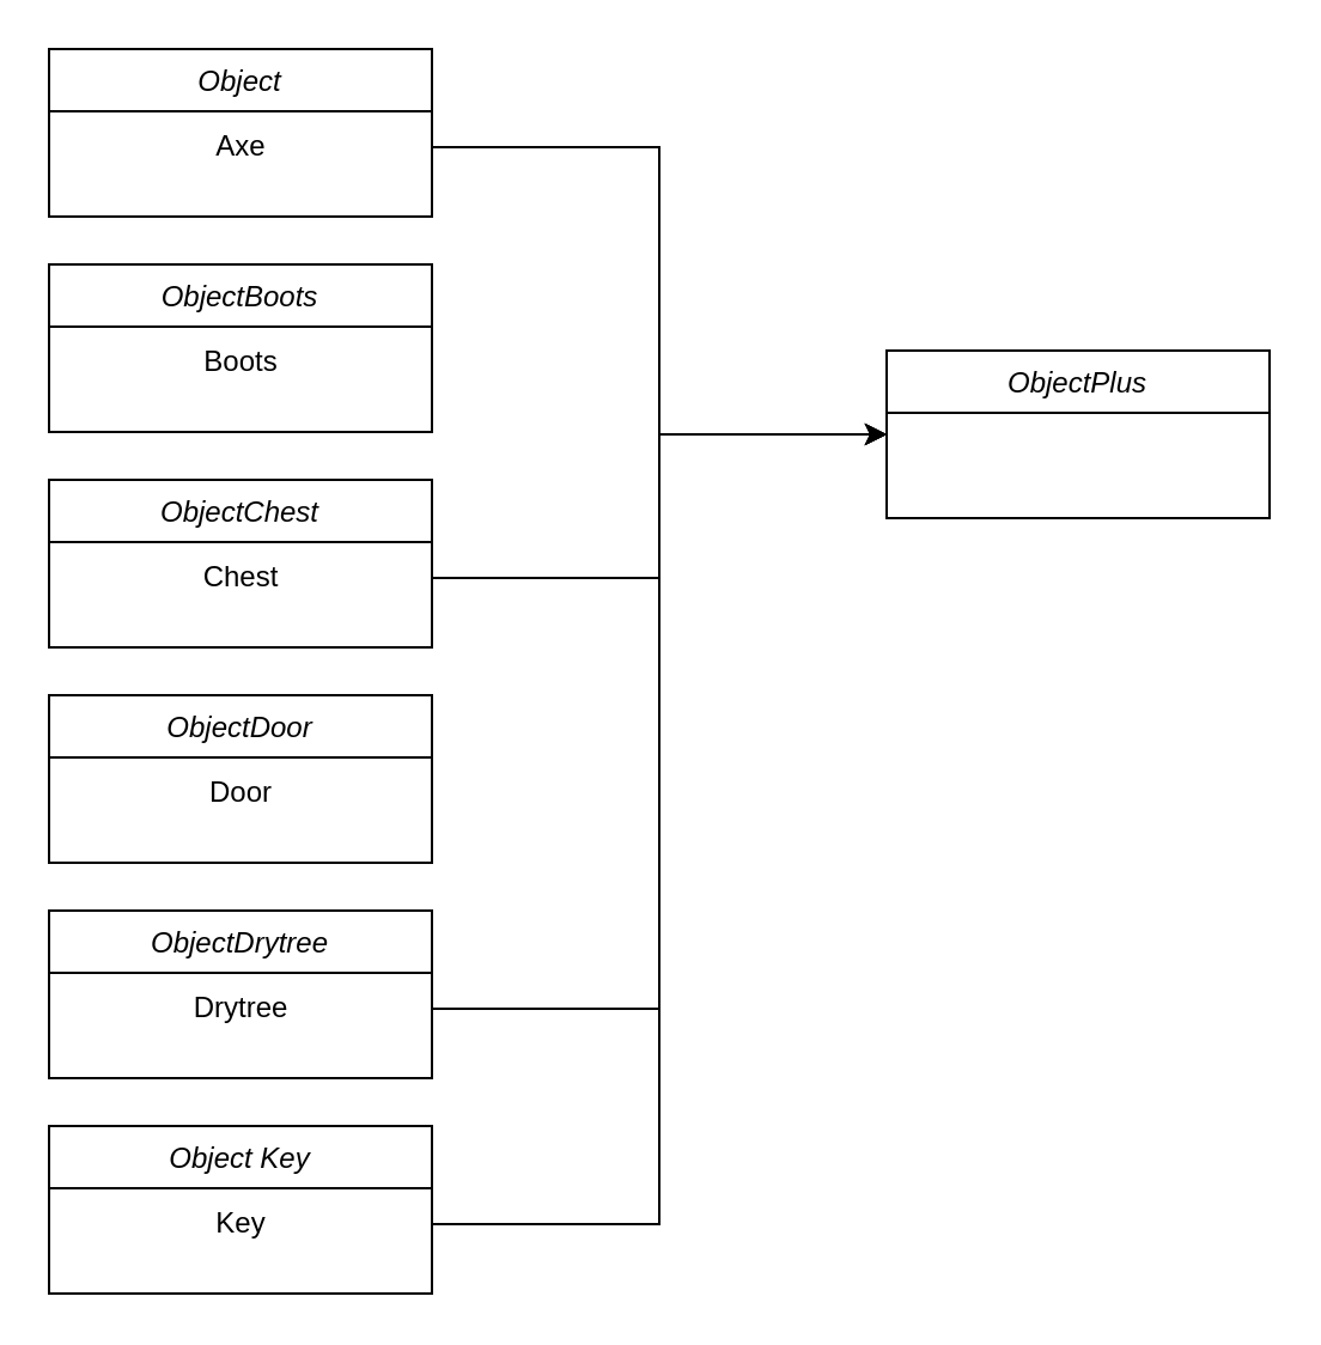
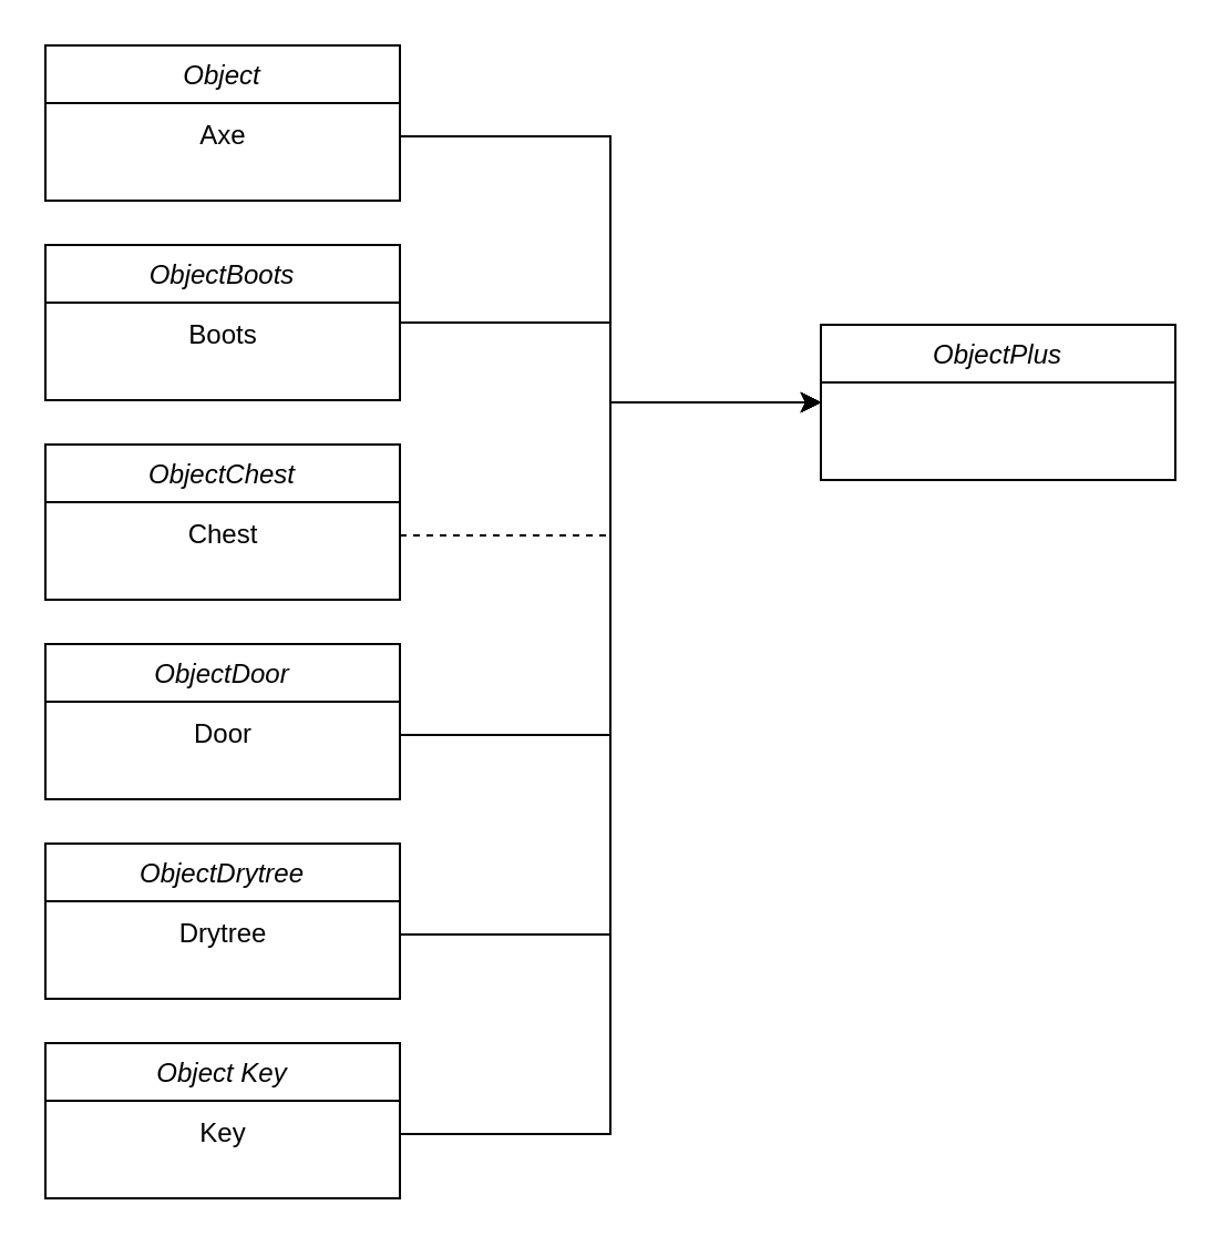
+ <mxCell id="4" style="edgeStyle=orthogonalEdgeStyle;rounded=0;orthogonalLoop=1;jettySize=auto;html=1;entryX=0;entryY=0.5;entryDx=0;entryDy=0;" edge="1" parent="1" source="5" target="15"><mxGeometry relative="1" as="geometry" /></mxCell>
- <mxCell id="19" style="edgeStyle=orthogonalEdgeStyle;rounded=0;orthogonalLoop=1;jettySize=auto;html=1;entryX=0;entryY=0.5;entryDx=0;entryDy=0;" edge="1" parent="1" source="8" target="15"><mxGeometry relative="1" as="geometry" /></mxCell>
+ <mxCell id="19" style="edgeStyle=orthogonalEdgeStyle;rounded=0;orthogonalLoop=1;jettySize=auto;html=1;entryX=0;entryY=0.5;entryDx=0;entryDy=0;dashed=1;" edge="1" parent="1" source="8" target="15"><mxGeometry relative="1" as="geometry" /></mxCell>
+ <mxCell id="18" style="edgeStyle=orthogonalEdgeStyle;rounded=0;orthogonalLoop=1;jettySize=auto;html=1;entryX=0;entryY=0.5;entryDx=0;entryDy=0;" edge="1" parent="1" source="10" target="15"><mxGeometry relative="1" as="geometry" /></mxCell>
